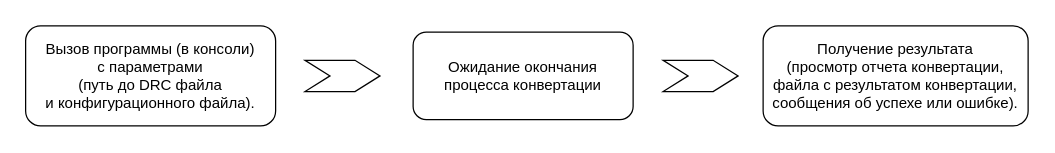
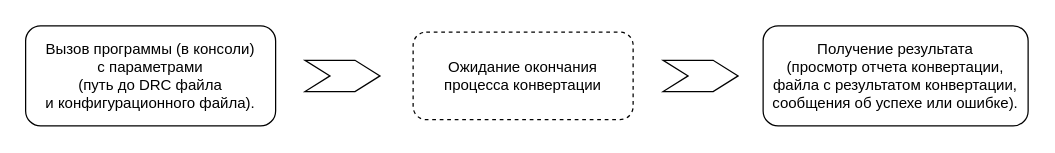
- <mxCell id="3" value="Ожидание окончания процесса конвертации" style="rounded=1;whiteSpace=wrap;html=1;" vertex="1" parent="1"><mxGeometry x="330" y="25" width="176" height="70" as="geometry" /></mxCell>
+ <mxCell id="3" value="Ожидание окончания процесса конвертации" style="rounded=1;whiteSpace=wrap;html=1;dashed=1;" vertex="1" parent="1"><mxGeometry x="330" y="25" width="176" height="70" as="geometry" /></mxCell>
